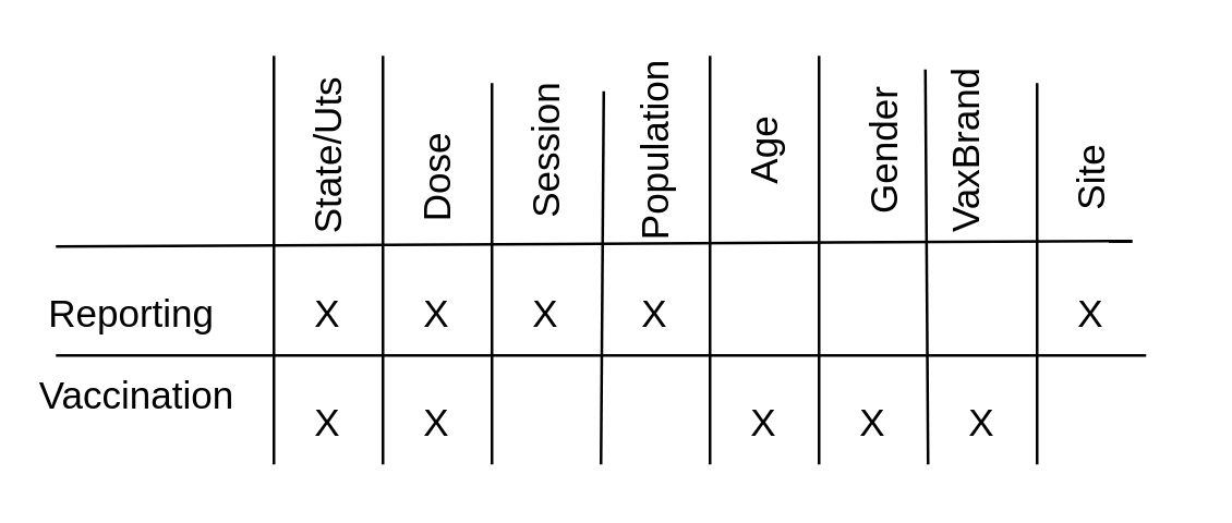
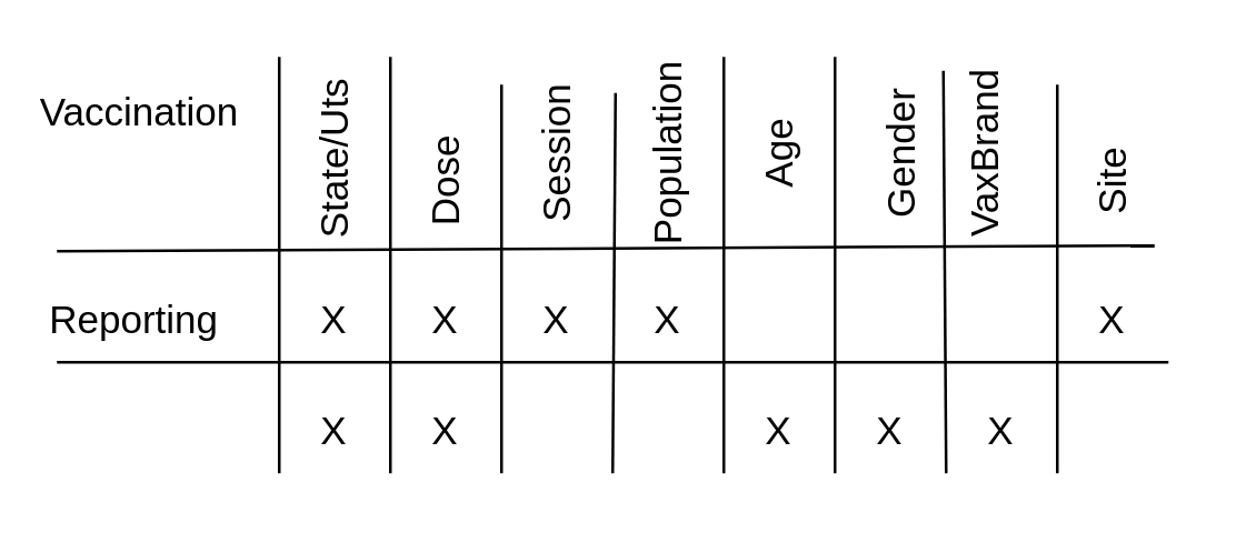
- <mxCell id="5" value="&lt;font style=&quot;font-size: 14px&quot;&gt;Vaccination&lt;/font&gt;" style="text;html=1;strokeColor=none;fillColor=none;align=center;verticalAlign=middle;whiteSpace=wrap;rounded=0;" parent="1" vertex="1"><mxGeometry x="20" y="130" width="60" height="30" as="geometry" /></mxCell>
+ <mxCell id="5" value="&lt;font style=&quot;font-size: 14px&quot;&gt;Vaccination&lt;/font&gt;" style="text;html=1;strokeColor=none;fillColor=none;align=center;verticalAlign=middle;whiteSpace=wrap;rounded=0;" parent="1" vertex="1"><mxGeometry x="20" y="25" width="60" height="30" as="geometry" /></mxCell>
